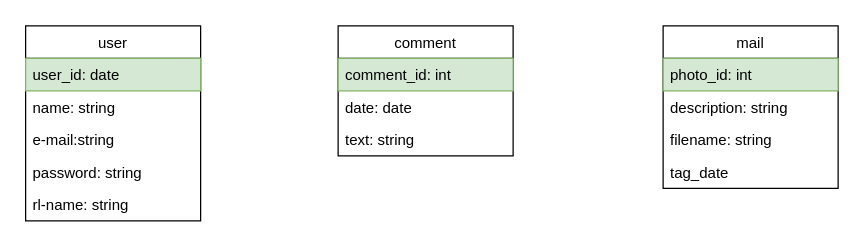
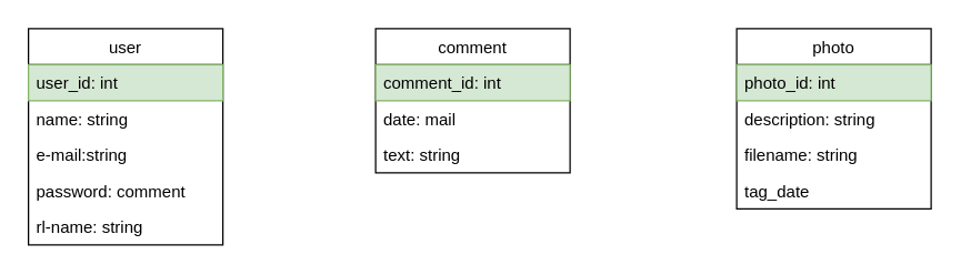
- <mxCell id="8" value="mail" style="swimlane;fontStyle=0;childLayout=stackLayout;horizontal=1;startSize=26;fillColor=none;horizontalStack=0;resizeParent=1;resizeParentMax=0;resizeLast=0;collapsible=1;marginBottom=0;" vertex="1" parent="1"><mxGeometry x="530" y="20" width="140" height="130" as="geometry" /></mxCell>
+ <mxCell id="8" value="photo" style="swimlane;fontStyle=0;childLayout=stackLayout;horizontal=1;startSize=26;fillColor=none;horizontalStack=0;resizeParent=1;resizeParentMax=0;resizeLast=0;collapsible=1;marginBottom=0;" vertex="1" parent="1"><mxGeometry x="530" y="20" width="140" height="130" as="geometry" /></mxCell>
- <mxCell id="3" value="user_id: date" style="text;strokeColor=#82b366;fillColor=#d5e8d4;align=left;verticalAlign=top;spacingLeft=4;spacingRight=4;overflow=hidden;rotatable=0;points=[[0,0.5],[1,0.5]];portConstraint=eastwest;" vertex="1" parent="2"><mxGeometry y="26" width="140" height="26" as="geometry" /></mxCell>
+ <mxCell id="3" value="user_id: int" style="text;strokeColor=#82b366;fillColor=#d5e8d4;align=left;verticalAlign=top;spacingLeft=4;spacingRight=4;overflow=hidden;rotatable=0;points=[[0,0.5],[1,0.5]];portConstraint=eastwest;" vertex="1" parent="2"><mxGeometry y="26" width="140" height="26" as="geometry" /></mxCell>
- <mxCell id="15" value="date: date" style="text;strokeColor=none;fillColor=none;align=left;verticalAlign=top;spacingLeft=4;spacingRight=4;overflow=hidden;rotatable=0;points=[[0,0.5],[1,0.5]];portConstraint=eastwest;" vertex="1" parent="13"><mxGeometry y="52" width="140" height="26" as="geometry" /></mxCell>
+ <mxCell id="15" value="date: mail" style="text;strokeColor=none;fillColor=none;align=left;verticalAlign=top;spacingLeft=4;spacingRight=4;overflow=hidden;rotatable=0;points=[[0,0.5],[1,0.5]];portConstraint=eastwest;" vertex="1" parent="13"><mxGeometry y="52" width="140" height="26" as="geometry" /></mxCell>
- <mxCell id="6" value="password: string" style="text;strokeColor=none;fillColor=none;align=left;verticalAlign=top;spacingLeft=4;spacingRight=4;overflow=hidden;rotatable=0;points=[[0,0.5],[1,0.5]];portConstraint=eastwest;" vertex="1" parent="2"><mxGeometry y="104" width="140" height="26" as="geometry" /></mxCell>
+ <mxCell id="6" value="password: comment" style="text;strokeColor=none;fillColor=none;align=left;verticalAlign=top;spacingLeft=4;spacingRight=4;overflow=hidden;rotatable=0;points=[[0,0.5],[1,0.5]];portConstraint=eastwest;" vertex="1" parent="2"><mxGeometry y="104" width="140" height="26" as="geometry" /></mxCell>
